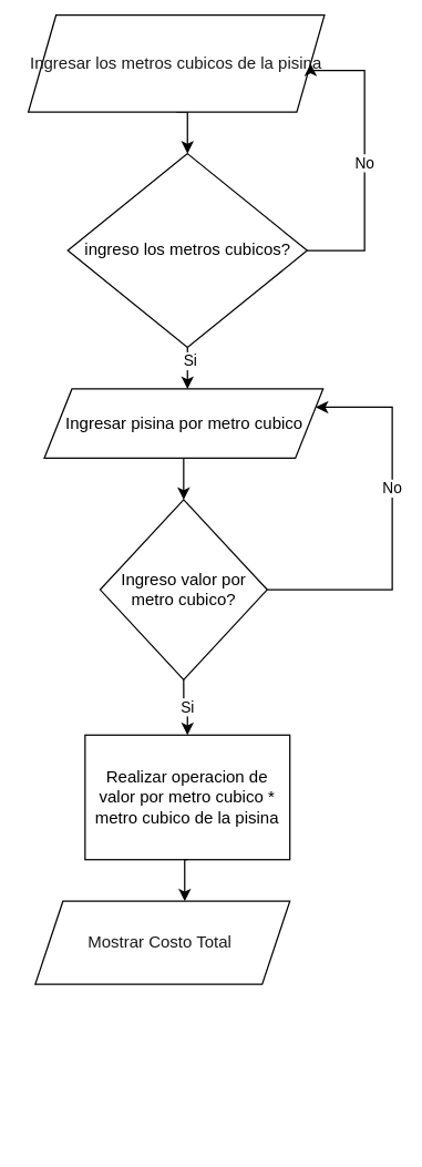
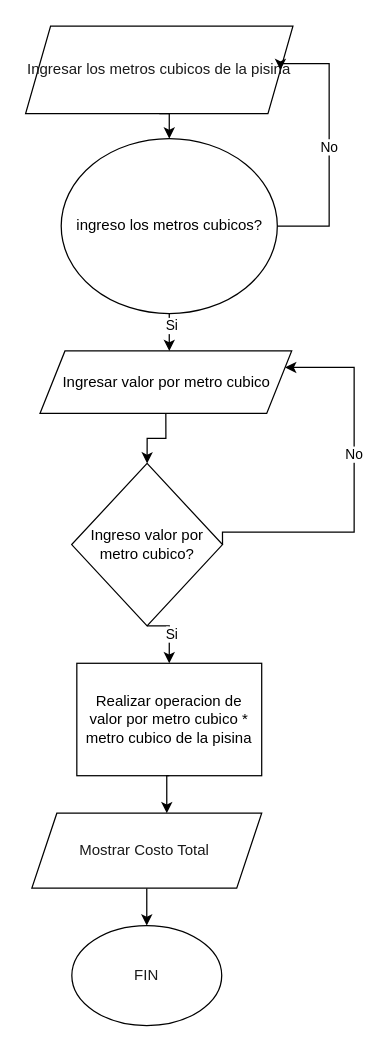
- <mxCell id="3" value="&lt;div&gt;&lt;font color=&quot;#1a1a1a&quot;&gt;Ingresar los metros cubicos de la pisina&lt;/font&gt;&lt;/div&gt;" style="shape=parallelogram;perimeter=parallelogramPerimeter;whiteSpace=wrap;html=1;fixedSize=1;" parent="1" vertex="1"><mxGeometry x="20" y="10" width="214" height="70" as="geometry" /></mxCell>
+ <mxCell id="3" value="&lt;div&gt;&lt;font color=&quot;#1a1a1a&quot;&gt;Ingresar los metros cubicos de la pisina&lt;/font&gt;&lt;/div&gt;" style="shape=parallelogram;perimeter=parallelogramPerimeter;whiteSpace=wrap;html=1;fixedSize=1;" parent="1" vertex="1"><mxGeometry x="20" y="20" width="214" height="70" as="geometry" /></mxCell>
- <mxCell id="11" value="ingreso los metros cubicos?" style="rhombus;whiteSpace=wrap;html=1;" vertex="1" parent="1"><mxGeometry x="48.5" y="110" width="173" height="140" as="geometry" /></mxCell>
+ <mxCell id="11" value="ingreso los metros cubicos?" style="ellipse;whiteSpace=wrap;html=1;" vertex="1" parent="1"><mxGeometry x="48.5" y="110" width="173" height="140" as="geometry" /></mxCell>
- <mxCell id="13" value="Ingresar pisina por metro cubico" style="shape=parallelogram;perimeter=parallelogramPerimeter;whiteSpace=wrap;html=1;fixedSize=1;" vertex="1" parent="1"><mxGeometry x="31.5" y="280" width="201.5" height="50" as="geometry" /></mxCell>
+ <mxCell id="13" value="Ingresar valor por metro cubico" style="shape=parallelogram;perimeter=parallelogramPerimeter;whiteSpace=wrap;html=1;fixedSize=1;" vertex="1" parent="1"><mxGeometry x="31.5" y="280" width="201.5" height="50" as="geometry" /></mxCell>
- <mxCell id="18" value="Ingreso valor por metro cubico?" style="rhombus;whiteSpace=wrap;html=1;" vertex="1" parent="1"><mxGeometry x="71.88" y="360" width="120.75" height="130" as="geometry" /></mxCell>
+ <mxCell id="18" value="Ingreso valor por metro cubico?" style="rhombus;whiteSpace=wrap;html=1;" vertex="1" parent="1"><mxGeometry x="56.88" y="370" width="120.75" height="130" as="geometry" /></mxCell>
+ <mxCell id="4" value="" style="edgeStyle=orthogonalEdgeStyle;rounded=0;orthogonalLoop=1;jettySize=auto;html=1;" parent="1" source="5" target="6" edge="1"><mxGeometry relative="1" as="geometry" /></mxCell>
+ <mxCell id="6" value="&lt;span style=&quot;color: rgb(26, 26, 26); background-color: transparent;&quot;&gt;FIN&lt;/span&gt;" style="ellipse;whiteSpace=wrap;html=1;" parent="1" vertex="1"><mxGeometry x="57" y="740" width="120" height="80" as="geometry" /></mxCell>
